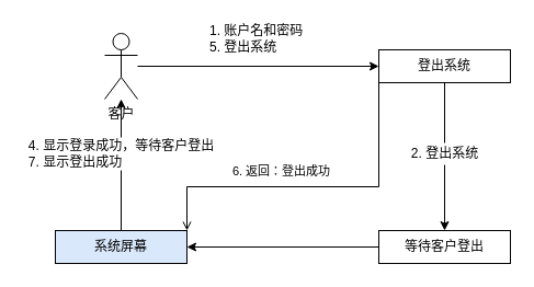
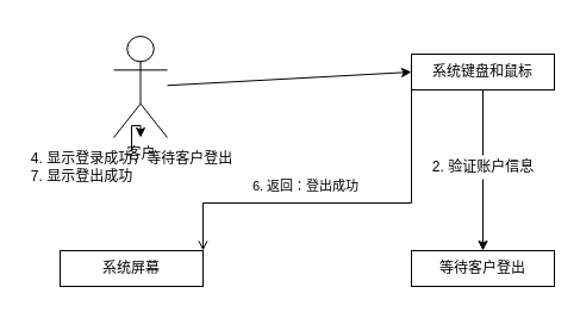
- <mxCell id="11" value="1. 账户名和密码&lt;br&gt;5. 登出系统" style="text;html=1;align=left;verticalAlign=middle;resizable=0;points=[];autosize=1;strokeColor=none;" vertex="1" parent="1"><mxGeometry x="188.5" y="20" width="100" height="30" as="geometry" /></mxCell>
- <mxCell id="2" value="客户" style="shape=umlActor;verticalLabelPosition=bottom;verticalAlign=top;html=1;outlineConnect=0;" vertex="1" parent="1"><mxGeometry x="95" y="30" width="30" height="60" as="geometry" /></mxCell>
+ <mxCell id="2" value="客户" style="shape=umlActor;verticalLabelPosition=bottom;verticalAlign=top;html=1;outlineConnect=0;" vertex="1" parent="1"><mxGeometry x="95" y="30" width="45" height="85" as="geometry" /></mxCell>
- <mxCell id="5" value="登出系统" style="rounded=0;whiteSpace=wrap;html=1;" vertex="1" parent="1"><mxGeometry x="345" y="45" width="120" height="30" as="geometry" /></mxCell>
+ <mxCell id="5" value="系统键盘和鼠标" style="rounded=0;whiteSpace=wrap;html=1;" vertex="1" parent="1"><mxGeometry x="345" y="45" width="120" height="30" as="geometry" /></mxCell>
- <mxCell id="15" value="2. 登出系统" style="text;html=1;align=center;verticalAlign=middle;resizable=0;points=[];autosize=1;strokeColor=none;" vertex="1" parent="1"><mxGeometry x="355" y="130" width="100" height="20" as="geometry" /></mxCell>
+ <mxCell id="15" value="2. 验证账户信息" style="text;html=1;align=center;verticalAlign=middle;resizable=0;points=[];autosize=1;strokeColor=none;" vertex="1" parent="1"><mxGeometry x="355" y="130" width="100" height="20" as="geometry" /></mxCell>
- <mxCell id="14" value="" style="edgeStyle=orthogonalEdgeStyle;rounded=0;orthogonalLoop=1;jettySize=auto;html=1;exitX=0.5;exitY=0;exitDx=0;exitDy=0;endArrow=none;" edge="1" parent="1" source="9" target="13"><mxGeometry relative="1" as="geometry"><mxPoint x="155" y="210" as="sourcePoint" /><mxPoint x="110" y="90" as="targetPoint" /></mxGeometry></mxCell>
- <mxCell id="9" value="系统屏幕" style="rounded=0;whiteSpace=wrap;html=1;fillColor=#dae8fc;" vertex="1" parent="1"><mxGeometry x="50" y="210" width="120" height="30" as="geometry" /></mxCell>
+ <mxCell id="9" value="系统屏幕" style="rounded=0;whiteSpace=wrap;html=1;" vertex="1" parent="1"><mxGeometry x="50" y="210" width="120" height="30" as="geometry" /></mxCell>
- <mxCell id="6" style="edgeStyle=orthogonalEdgeStyle;rounded=0;orthogonalLoop=1;jettySize=auto;html=1;entryX=1;entryY=0.5;entryDx=0;entryDy=0;" edge="1" parent="1" source="7" target="9"><mxGeometry relative="1" as="geometry" /></mxCell>
